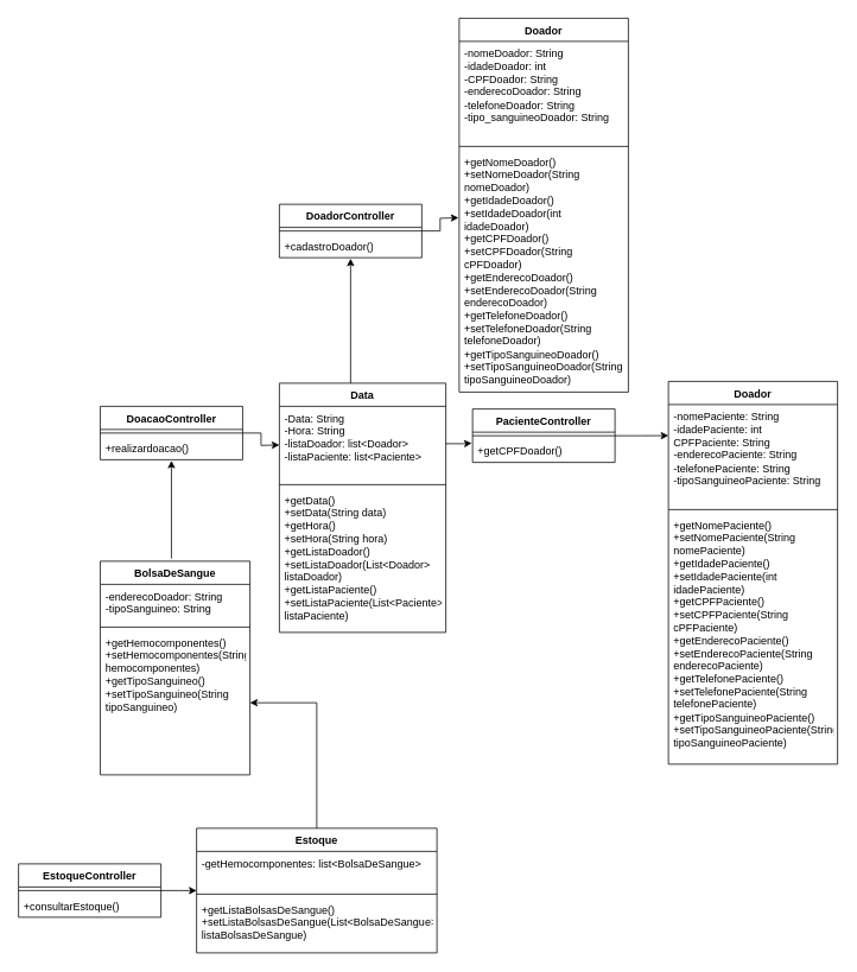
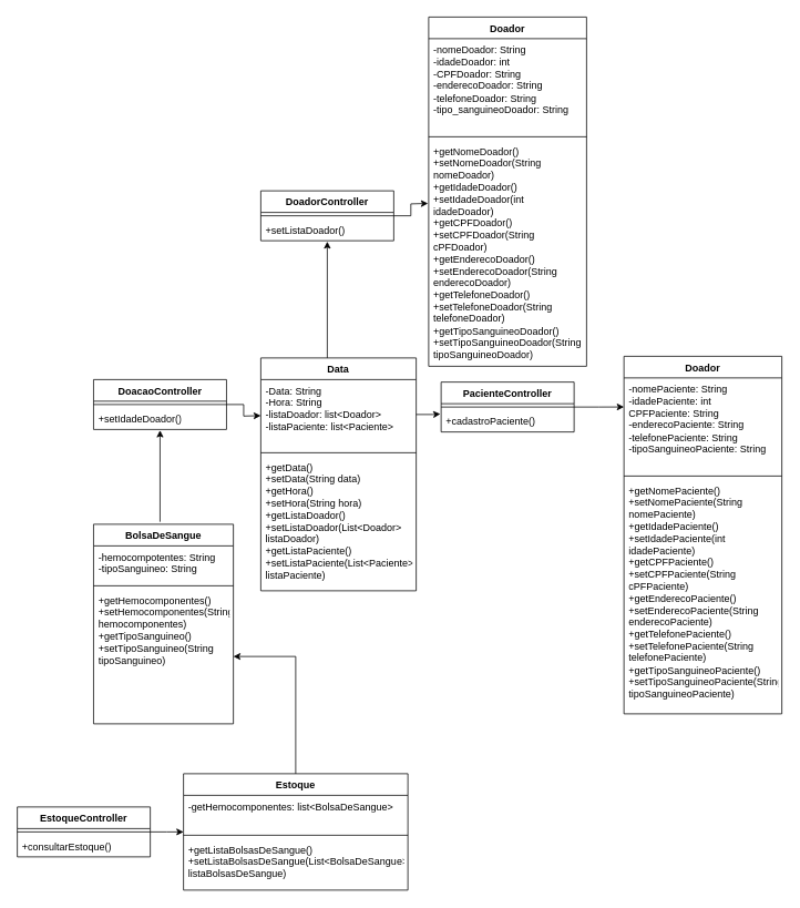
- <mxCell id="6" value="+cadastroDoador()" style="text;strokeColor=none;fillColor=none;align=left;verticalAlign=top;spacingLeft=4;spacingRight=4;overflow=hidden;rotatable=0;points=[[0,0.5],[1,0.5]];portConstraint=eastwest;whiteSpace=wrap;html=1;" vertex="1" parent="4"><mxGeometry y="34" width="160" height="26" as="geometry" /></mxCell>
+ <mxCell id="6" value="+setListaDoador()" style="text;strokeColor=none;fillColor=none;align=left;verticalAlign=top;spacingLeft=4;spacingRight=4;overflow=hidden;rotatable=0;points=[[0,0.5],[1,0.5]];portConstraint=eastwest;whiteSpace=wrap;html=1;" vertex="1" parent="4"><mxGeometry y="34" width="160" height="26" as="geometry" /></mxCell>
- <mxCell id="12" value="+realizardoacao()" style="text;strokeColor=none;fillColor=none;align=left;verticalAlign=top;spacingLeft=4;spacingRight=4;overflow=hidden;rotatable=0;points=[[0,0.5],[1,0.5]];portConstraint=eastwest;whiteSpace=wrap;html=1;" vertex="1" parent="10"><mxGeometry y="34" width="160" height="26" as="geometry" /></mxCell>
+ <mxCell id="12" value="+setIdadeDoador()" style="text;strokeColor=none;fillColor=none;align=left;verticalAlign=top;spacingLeft=4;spacingRight=4;overflow=hidden;rotatable=0;points=[[0,0.5],[1,0.5]];portConstraint=eastwest;whiteSpace=wrap;html=1;" vertex="1" parent="10"><mxGeometry y="34" width="160" height="26" as="geometry" /></mxCell>
- <mxCell id="9" value="+getCPFDoador()" style="text;strokeColor=none;fillColor=none;align=left;verticalAlign=top;spacingLeft=4;spacingRight=4;overflow=hidden;rotatable=0;points=[[0,0.5],[1,0.5]];portConstraint=eastwest;whiteSpace=wrap;html=1;" vertex="1" parent="7"><mxGeometry y="34" width="160" height="26" as="geometry" /></mxCell>
+ <mxCell id="9" value="+cadastroPaciente()" style="text;strokeColor=none;fillColor=none;align=left;verticalAlign=top;spacingLeft=4;spacingRight=4;overflow=hidden;rotatable=0;points=[[0,0.5],[1,0.5]];portConstraint=eastwest;whiteSpace=wrap;html=1;" vertex="1" parent="7"><mxGeometry y="34" width="160" height="26" as="geometry" /></mxCell>
- <mxCell id="34" value="-enderecoDoador: String&lt;div&gt;-tipoSanguineo: String&lt;/div&gt;" style="text;strokeColor=none;fillColor=none;align=left;verticalAlign=top;spacingLeft=4;spacingRight=4;overflow=hidden;rotatable=0;points=[[0,0.5],[1,0.5]];portConstraint=eastwest;whiteSpace=wrap;html=1;" vertex="1" parent="33"><mxGeometry y="26" width="168.24" height="44" as="geometry" /></mxCell>
+ <mxCell id="34" value="-hemocompotentes: String&lt;div&gt;-tipoSanguineo: String&lt;/div&gt;" style="text;strokeColor=none;fillColor=none;align=left;verticalAlign=top;spacingLeft=4;spacingRight=4;overflow=hidden;rotatable=0;points=[[0,0.5],[1,0.5]];portConstraint=eastwest;whiteSpace=wrap;html=1;" vertex="1" parent="33"><mxGeometry y="26" width="168.24" height="44" as="geometry" /></mxCell>
